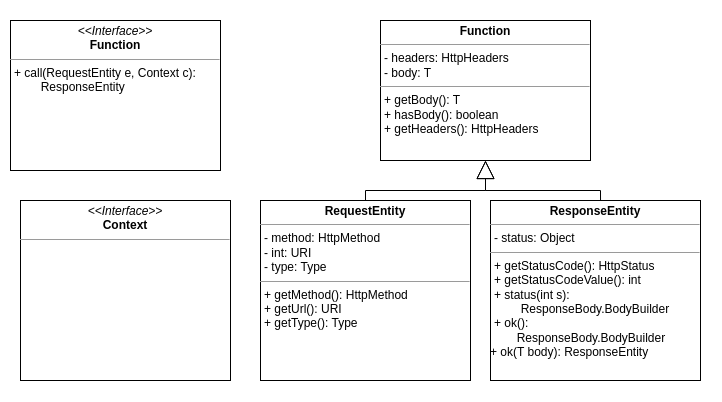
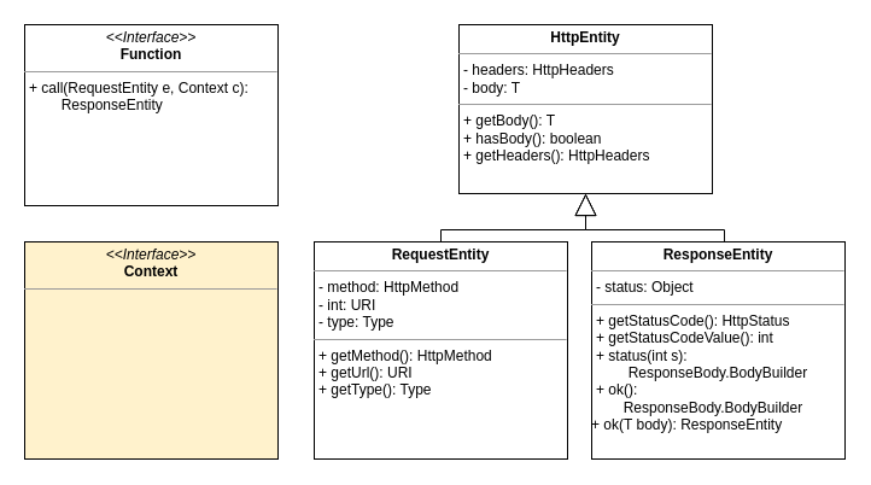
- <mxCell id="6" value="&lt;p style=&quot;margin:0px;margin-top:4px;text-align:center;&quot;&gt;&lt;b&gt;Function&lt;/b&gt;&lt;/p&gt;&lt;hr size=&quot;1&quot;&gt;&lt;p style=&quot;margin:0px;margin-left:4px;&quot;&gt;- headers: HttpHeaders&lt;br&gt;- body: T&lt;/p&gt;&lt;hr size=&quot;1&quot;&gt;&lt;p style=&quot;margin:0px;margin-left:4px;&quot;&gt;+ getBody(): T&lt;/p&gt;&lt;p style=&quot;margin:0px;margin-left:4px;&quot;&gt;+ hasBody(): boolean&lt;/p&gt;&lt;p style=&quot;margin:0px;margin-left:4px;&quot;&gt;+ getHeaders(): HttpHeaders&lt;/p&gt;&lt;p style=&quot;margin:0px;margin-left:4px;&quot;&gt;&lt;br&gt;&lt;/p&gt;" style="verticalAlign=top;align=left;overflow=fill;fontSize=12;fontFamily=Helvetica;html=1;" vertex="1" parent="1"><mxGeometry x="380" y="20" width="210" height="140" as="geometry" /></mxCell>
+ <mxCell id="6" value="&lt;p style=&quot;margin:0px;margin-top:4px;text-align:center;&quot;&gt;&lt;b&gt;HttpEntity&lt;/b&gt;&lt;/p&gt;&lt;hr size=&quot;1&quot;&gt;&lt;p style=&quot;margin:0px;margin-left:4px;&quot;&gt;- headers: HttpHeaders&lt;br&gt;- body: T&lt;/p&gt;&lt;hr size=&quot;1&quot;&gt;&lt;p style=&quot;margin:0px;margin-left:4px;&quot;&gt;+ getBody(): T&lt;/p&gt;&lt;p style=&quot;margin:0px;margin-left:4px;&quot;&gt;+ hasBody(): boolean&lt;/p&gt;&lt;p style=&quot;margin:0px;margin-left:4px;&quot;&gt;+ getHeaders(): HttpHeaders&lt;/p&gt;&lt;p style=&quot;margin:0px;margin-left:4px;&quot;&gt;&lt;br&gt;&lt;/p&gt;" style="verticalAlign=top;align=left;overflow=fill;fontSize=12;fontFamily=Helvetica;html=1;" vertex="1" parent="1"><mxGeometry x="380" y="20" width="210" height="140" as="geometry" /></mxCell>
- <mxCell id="2" value="&lt;p style=&quot;margin:0px;margin-top:4px;text-align:center;&quot;&gt;&lt;i&gt;&amp;lt;&amp;lt;Interface&amp;gt;&amp;gt;&lt;/i&gt;&lt;br&gt;&lt;b&gt;Function&lt;/b&gt;&lt;/p&gt;&lt;hr size=&quot;1&quot;&gt;&lt;p style=&quot;margin:0px;margin-left:4px;&quot;&gt;+ call(RequestEntity e, Context c):&lt;/p&gt;&lt;p style=&quot;margin:0px;margin-left:4px;&quot;&gt;&lt;span style=&quot;white-space: pre;&quot;&gt;&#09;ResponseEntity&lt;/span&gt;&lt;br&gt;&lt;/p&gt;" style="verticalAlign=top;align=left;overflow=fill;fontSize=12;fontFamily=Helvetica;html=1;" vertex="1" parent="1"><mxGeometry x="10" y="20" width="210" height="150" as="geometry" /></mxCell>
+ <mxCell id="2" value="&lt;p style=&quot;margin:0px;margin-top:4px;text-align:center;&quot;&gt;&lt;i&gt;&amp;lt;&amp;lt;Interface&amp;gt;&amp;gt;&lt;/i&gt;&lt;br&gt;&lt;b&gt;Function&lt;/b&gt;&lt;/p&gt;&lt;hr size=&quot;1&quot;&gt;&lt;p style=&quot;margin:0px;margin-left:4px;&quot;&gt;+ call(RequestEntity e, Context c):&lt;/p&gt;&lt;p style=&quot;margin:0px;margin-left:4px;&quot;&gt;&lt;span style=&quot;white-space: pre;&quot;&gt;&#09;ResponseEntity&lt;/span&gt;&lt;br&gt;&lt;/p&gt;" style="verticalAlign=top;align=left;overflow=fill;fontSize=12;fontFamily=Helvetica;html=1;" vertex="1" parent="1"><mxGeometry x="20" y="20" width="210" height="150" as="geometry" /></mxCell>
- <mxCell id="3" value="&lt;p style=&quot;margin:0px;margin-top:4px;text-align:center;&quot;&gt;&lt;i&gt;&amp;lt;&amp;lt;Interface&amp;gt;&amp;gt;&lt;/i&gt;&lt;br&gt;&lt;b&gt;Context&lt;/b&gt;&lt;/p&gt;&lt;hr size=&quot;1&quot;&gt;&lt;p style=&quot;margin:0px;margin-left:4px;&quot;&gt;&lt;br&gt;&lt;/p&gt;" style="verticalAlign=top;align=left;overflow=fill;fontSize=12;fontFamily=Helvetica;html=1;" vertex="1" parent="1"><mxGeometry x="20" y="200" width="210" height="180" as="geometry" /></mxCell>
+ <mxCell id="3" value="&lt;p style=&quot;margin:0px;margin-top:4px;text-align:center;&quot;&gt;&lt;i&gt;&amp;lt;&amp;lt;Interface&amp;gt;&amp;gt;&lt;/i&gt;&lt;br&gt;&lt;b&gt;Context&lt;/b&gt;&lt;/p&gt;&lt;hr size=&quot;1&quot;&gt;&lt;p style=&quot;margin:0px;margin-left:4px;&quot;&gt;&lt;br&gt;&lt;/p&gt;" style="verticalAlign=top;align=left;overflow=fill;fontSize=12;fontFamily=Helvetica;html=1;fillColor=#fff2cc;" vertex="1" parent="1"><mxGeometry x="20" y="200" width="210" height="180" as="geometry" /></mxCell>
